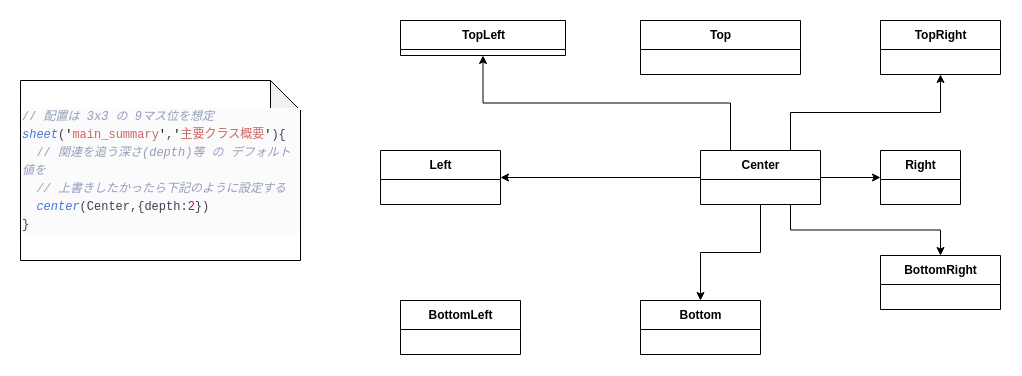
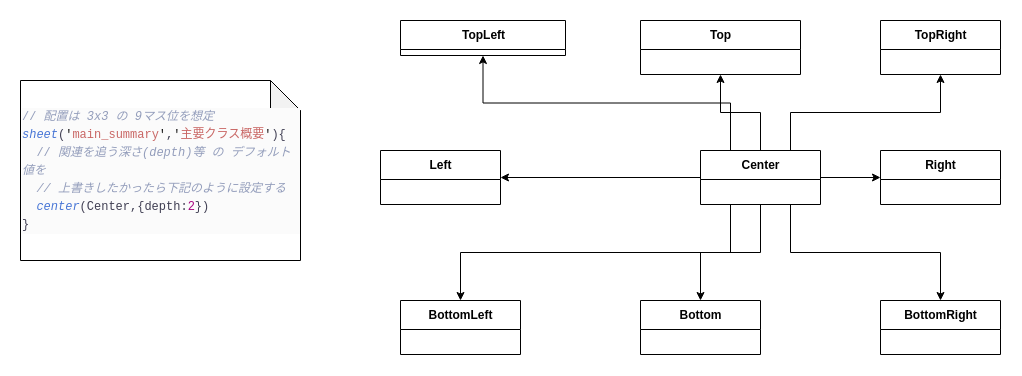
+ <mxCell id="4" style="edgeStyle=orthogonalEdgeStyle;rounded=0;orthogonalLoop=1;jettySize=auto;html=1;entryX=0.5;entryY=1;entryDx=0;entryDy=0;" parent="1" source="10" target="11" edge="1"><mxGeometry relative="1" as="geometry" /></mxCell>
- <mxCell id="14" value="Right" style="swimlane;fontStyle=1;align=center;verticalAlign=middle;childLayout=stackLayout;horizontal=1;startSize=29;horizontalStack=0;resizeParent=1;resizeParentMax=0;resizeLast=0;collapsible=0;marginBottom=0;html=1;" parent="1" vertex="1"><mxGeometry x="880" y="150" width="80" height="54" as="geometry" /></mxCell>
+ <mxCell id="14" value="Right" style="swimlane;fontStyle=1;align=center;verticalAlign=middle;childLayout=stackLayout;horizontal=1;startSize=29;horizontalStack=0;resizeParent=1;resizeParentMax=0;resizeLast=0;collapsible=0;marginBottom=0;html=1;" parent="1" vertex="1"><mxGeometry x="880" y="150" width="120" height="54" as="geometry" /></mxCell>
+ <mxCell id="9" style="edgeStyle=orthogonalEdgeStyle;rounded=0;orthogonalLoop=1;jettySize=auto;html=1;exitX=0.25;exitY=1;exitDx=0;exitDy=0;entryX=0.5;entryY=0;entryDx=0;entryDy=0;" parent="1" source="10" target="18" edge="1"><mxGeometry relative="1" as="geometry" /></mxCell>
- <mxCell id="19" value="BottomRight" style="swimlane;fontStyle=1;align=center;verticalAlign=middle;childLayout=stackLayout;horizontal=1;startSize=29;horizontalStack=0;resizeParent=1;resizeParentMax=0;resizeLast=0;collapsible=0;marginBottom=0;html=1;" parent="1" vertex="1"><mxGeometry x="880" y="255" width="120" height="54" as="geometry" /></mxCell>
+ <mxCell id="19" value="BottomRight" style="swimlane;fontStyle=1;align=center;verticalAlign=middle;childLayout=stackLayout;horizontal=1;startSize=29;horizontalStack=0;resizeParent=1;resizeParentMax=0;resizeLast=0;collapsible=0;marginBottom=0;html=1;" parent="1" vertex="1"><mxGeometry x="880" y="300" width="120" height="54" as="geometry" /></mxCell>
